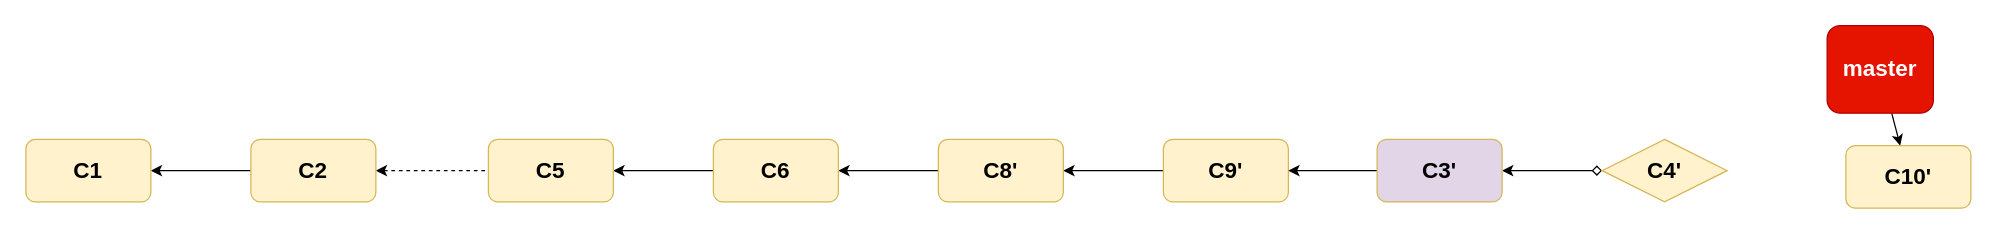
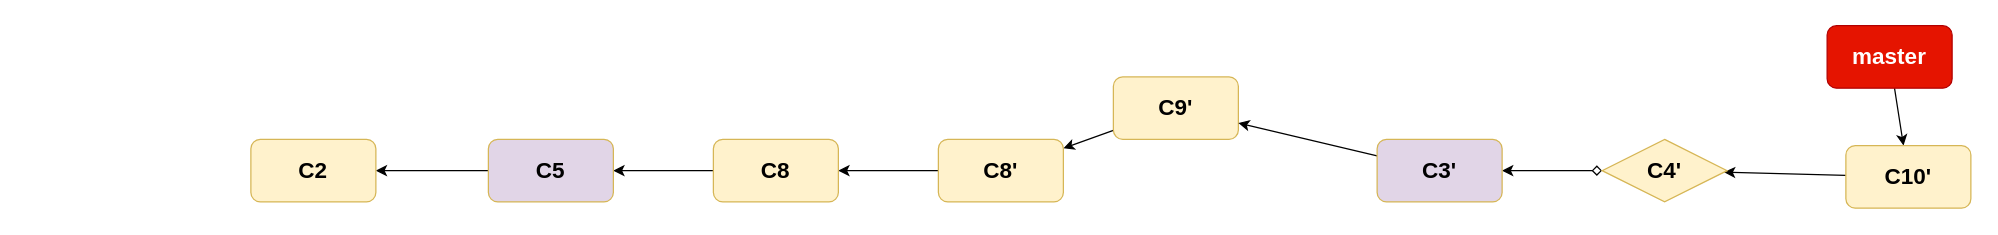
- <mxCell id="11" value="master" style="rounded=1;whiteSpace=wrap;html=1;fillColor=#e51400;strokeColor=#B20000;fontColor=#ffffff;fontSize=18;fontStyle=1" parent="1" vertex="1"><mxGeometry x="1461" y="20" width="85" height="70" as="geometry" /></mxCell>
+ <mxCell id="11" value="master" style="rounded=1;whiteSpace=wrap;html=1;fillColor=#e51400;strokeColor=#B20000;fontColor=#ffffff;fontSize=18;fontStyle=1" parent="1" vertex="1"><mxGeometry x="1461" y="20" width="100" height="50" as="geometry" /></mxCell>
- <mxCell id="3" value="C1" style="rounded=1;whiteSpace=wrap;html=1;fillColor=#fff2cc;strokeColor=#d6b656;fontSize=18;fontStyle=1" parent="1" vertex="1"><mxGeometry x="20" y="111" width="100" height="50" as="geometry" /></mxCell>
- <mxCell id="2" value="" style="edgeStyle=none;html=1;fontSize=18;fontStyle=1;startArrow=classic;startFill=1;endArrow=none;endFill=0;" parent="1" source="3" target="5" edge="1"><mxGeometry relative="1" as="geometry" /></mxCell>
- <mxCell id="4" value="" style="edgeStyle=none;html=1;startArrow=classic;startFill=1;endArrow=none;endFill=0;dashed=1;" parent="1" source="5" target="7" edge="1"><mxGeometry relative="1" as="geometry" /></mxCell>
+ <mxCell id="4" value="" style="edgeStyle=none;html=1;startArrow=classic;startFill=1;endArrow=none;endFill=0;" parent="1" source="5" target="7" edge="1"><mxGeometry relative="1" as="geometry" /></mxCell>
- <mxCell id="7" value="C5" style="rounded=1;whiteSpace=wrap;html=1;fillColor=#fff2cc;strokeColor=#d6b656;fontSize=18;fontStyle=1" parent="1" vertex="1"><mxGeometry x="390" y="111" width="100" height="50" as="geometry" /></mxCell>
+ <mxCell id="7" value="C5" style="rounded=1;whiteSpace=wrap;html=1;fillColor=#e1d5e7;strokeColor=#d6b656;fontSize=18;fontStyle=1;" parent="1" vertex="1"><mxGeometry x="390" y="111" width="100" height="50" as="geometry" /></mxCell>
- <mxCell id="9" value="C6" style="rounded=1;whiteSpace=wrap;html=1;fillColor=#fff2cc;strokeColor=#d6b656;fontSize=18;fontStyle=1" parent="1" vertex="1"><mxGeometry x="570" y="111" width="100" height="50" as="geometry" /></mxCell>
+ <mxCell id="9" value="C8" style="rounded=1;whiteSpace=wrap;html=1;fillColor=#fff2cc;strokeColor=#d6b656;fontSize=18;fontStyle=1" parent="1" vertex="1"><mxGeometry x="570" y="111" width="100" height="50" as="geometry" /></mxCell>
- <mxCell id="14" value="C9'" style="rounded=1;whiteSpace=wrap;html=1;fillColor=#fff2cc;strokeColor=#d6b656;fontSize=18;fontStyle=1" parent="1" vertex="1"><mxGeometry x="930" y="111" width="100" height="50" as="geometry" /></mxCell>
+ <mxCell id="14" value="C9'" style="rounded=1;whiteSpace=wrap;html=1;fillColor=#fff2cc;strokeColor=#d6b656;fontSize=18;fontStyle=1" parent="1" vertex="1"><mxGeometry x="890" y="61" width="100" height="50" as="geometry" /></mxCell>
+ <mxCell id="18" value="" style="edgeStyle=none;html=1;startArrow=classic;startFill=1;endArrow=none;endFill=0;" parent="1" source="19" target="20" edge="1"><mxGeometry relative="1" as="geometry" /></mxCell>
